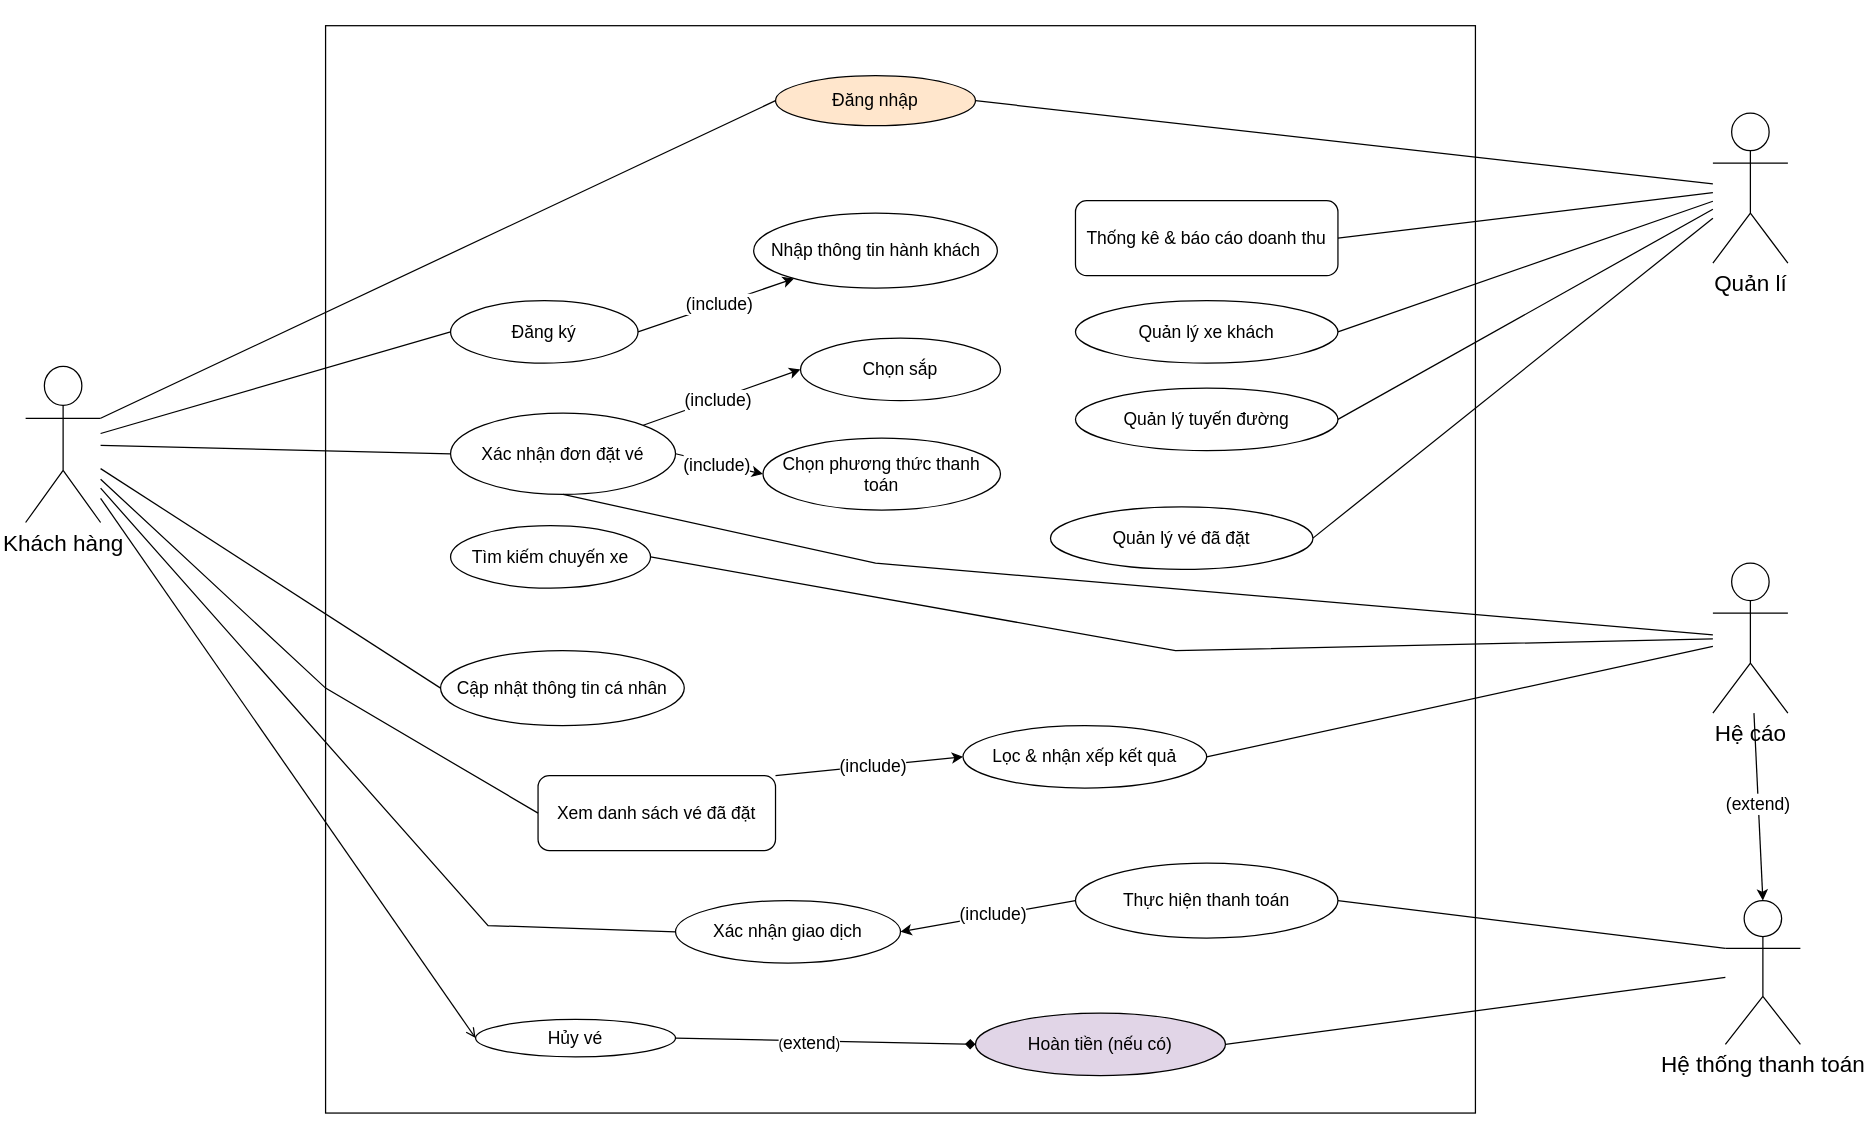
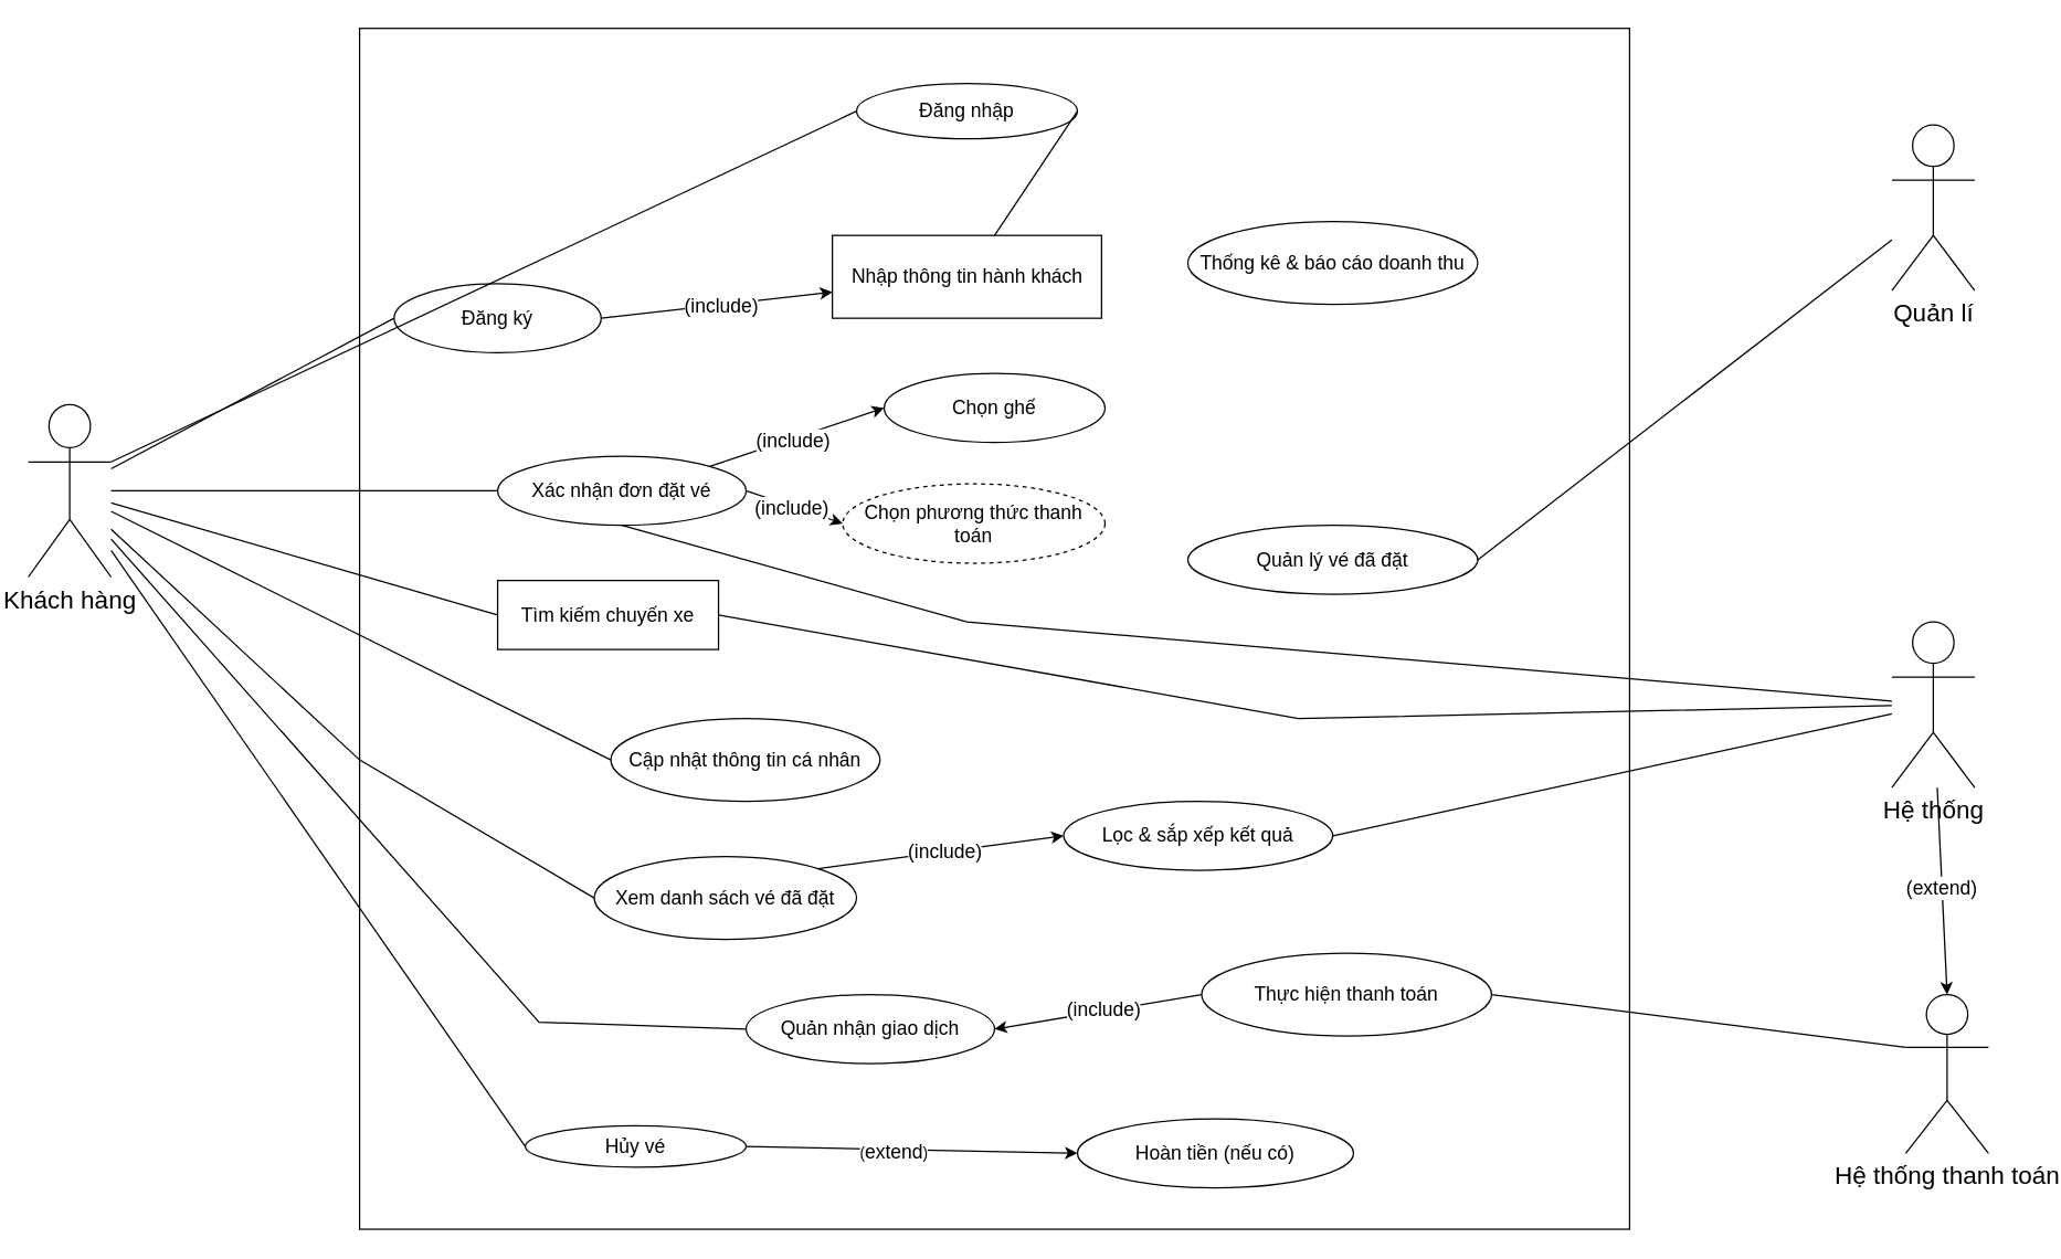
- <mxCell id="13" value="&lt;span style=&quot;font-size: 14px;&quot;&gt;Đăng nhập&lt;/span&gt;" style="ellipse;whiteSpace=wrap;html=1;fillColor=#ffe6cc;" vertex="1" parent="1"><mxGeometry x="620" y="60" width="160" height="40" as="geometry" /></mxCell>
+ <mxCell id="13" value="&lt;span style=&quot;font-size: 14px;&quot;&gt;Đăng nhập&lt;/span&gt;" style="ellipse;whiteSpace=wrap;html=1;" vertex="1" parent="1"><mxGeometry x="620" y="60" width="160" height="40" as="geometry" /></mxCell>
- <mxCell id="33" value="" style="endArrow=none;html=1;rounded=0;exitX=1;exitY=0.5;exitDx=0;exitDy=0;" edge="1" parent="1" source="13" target="3"><mxGeometry width="50" height="50" relative="1" as="geometry"><mxPoint x="385" y="145" as="sourcePoint" /><mxPoint x="630" y="110" as="targetPoint" /></mxGeometry></mxCell>
+ <mxCell id="33" value="" style="endArrow=none;html=1;rounded=0;exitX=1;exitY=0.5;exitDx=0;exitDy=0;" edge="1" parent="1" source="13" target="21"><mxGeometry width="50" height="50" relative="1" as="geometry"><mxPoint x="385" y="145" as="sourcePoint" /><mxPoint x="630" y="110" as="targetPoint" /></mxGeometry></mxCell>
- <mxCell id="29" value="" style="endArrow=none;html=1;rounded=0;exitX=1;exitY=0.5;exitDx=0;exitDy=0;" edge="1" parent="1" source="7" target="3"><mxGeometry width="50" height="50" relative="1" as="geometry"><mxPoint x="1260" y="250" as="sourcePoint" /><mxPoint x="1310" y="200" as="targetPoint" /></mxGeometry></mxCell>
- <mxCell id="7" value="&lt;font style=&quot;font-size: 14px;&quot;&gt;Thống kê &amp;amp; báo cáo doanh thu&lt;/font&gt;" style="whiteSpace=wrap;html=1;rounded=1;" vertex="1" parent="1"><mxGeometry x="860" y="160" width="210" height="60" as="geometry" /></mxCell>
+ <mxCell id="7" value="&lt;font style=&quot;font-size: 14px;&quot;&gt;Thống kê &amp;amp; báo cáo doanh thu&lt;/font&gt;" style="ellipse;whiteSpace=wrap;html=1;" vertex="1" parent="1"><mxGeometry x="860" y="160" width="210" height="60" as="geometry" /></mxCell>
- <mxCell id="21" value="&lt;span style=&quot;font-size: 14px;&quot;&gt;Nhập thông tin hành khách&lt;/span&gt;" style="ellipse;whiteSpace=wrap;html=1;" vertex="1" parent="1"><mxGeometry x="602.5" y="170" width="195" height="60" as="geometry" /></mxCell>
+ <mxCell id="21" value="&lt;span style=&quot;font-size: 14px;&quot;&gt;Nhập thông tin hành khách&lt;/span&gt;" style="whiteSpace=wrap;html=1;rounded=0;" vertex="1" parent="1"><mxGeometry x="602.5" y="170" width="195" height="60" as="geometry" /></mxCell>
- <mxCell id="30" value="" style="endArrow=none;html=1;rounded=0;exitX=1;exitY=0.5;exitDx=0;exitDy=0;" edge="1" parent="1" source="4" target="3"><mxGeometry width="50" height="50" relative="1" as="geometry"><mxPoint x="1200" y="440" as="sourcePoint" /><mxPoint x="1250" y="390" as="targetPoint" /></mxGeometry></mxCell>
- <mxCell id="31" value="" style="endArrow=none;html=1;rounded=0;exitX=1;exitY=0.5;exitDx=0;exitDy=0;" edge="1" parent="1" source="5" target="3"><mxGeometry width="50" height="50" relative="1" as="geometry"><mxPoint x="1310" y="500" as="sourcePoint" /><mxPoint x="1360" y="450" as="targetPoint" /></mxGeometry></mxCell>
- <mxCell id="12" value="&lt;span style=&quot;font-size: 14px;&quot;&gt;Đăng ký&lt;/span&gt;" style="ellipse;whiteSpace=wrap;html=1;" vertex="1" parent="1"><mxGeometry x="360" y="240" width="150" height="50" as="geometry" /></mxCell>
+ <mxCell id="12" value="&lt;span style=&quot;font-size: 14px;&quot;&gt;Đăng ký&lt;/span&gt;" style="ellipse;whiteSpace=wrap;html=1;" vertex="1" parent="1"><mxGeometry x="285" y="205" width="150" height="50" as="geometry" /></mxCell>
- <mxCell id="4" value="&lt;font style=&quot;font-size: 14px;&quot;&gt;Quản lý xe khách&lt;/font&gt;" style="ellipse;whiteSpace=wrap;html=1;" vertex="1" parent="1"><mxGeometry x="860" y="240" width="210" height="50" as="geometry" /></mxCell>
- <mxCell id="18" value="&lt;span style=&quot;font-size: 14px;&quot;&gt;Chọn sắp&lt;/span&gt;" style="ellipse;whiteSpace=wrap;html=1;" vertex="1" parent="1"><mxGeometry x="640" y="270" width="160" height="50" as="geometry" /></mxCell>
+ <mxCell id="18" value="&lt;span style=&quot;font-size: 14px;&quot;&gt;Chọn ghế&lt;/span&gt;" style="ellipse;whiteSpace=wrap;html=1;" vertex="1" parent="1"><mxGeometry x="640" y="270" width="160" height="50" as="geometry" /></mxCell>
- <mxCell id="5" value="&lt;font style=&quot;font-size: 14px;&quot;&gt;Quản lý tuyến đường&lt;/font&gt;" style="ellipse;whiteSpace=wrap;html=1;" vertex="1" parent="1"><mxGeometry x="860" y="310" width="210" height="50" as="geometry" /></mxCell>
- <mxCell id="17" value="&lt;span style=&quot;font-size: 14px;&quot;&gt;Xác nhận đơn đặt vé&lt;/span&gt;" style="ellipse;whiteSpace=wrap;html=1;" vertex="1" parent="1"><mxGeometry x="360" y="330" width="180" height="65" as="geometry" /></mxCell>
+ <mxCell id="17" value="&lt;span style=&quot;font-size: 14px;&quot;&gt;Xác nhận đơn đặt vé&lt;/span&gt;" style="ellipse;whiteSpace=wrap;html=1;" vertex="1" parent="1"><mxGeometry x="360" y="330" width="180" height="50" as="geometry" /></mxCell>
- <mxCell id="24" value="&lt;span style=&quot;font-size: 14px;&quot;&gt;Chọn phương thức thanh toán&lt;/span&gt;" style="ellipse;whiteSpace=wrap;html=1;" vertex="1" parent="1"><mxGeometry x="610" y="350" width="190" height="57.5" as="geometry" /></mxCell>
+ <mxCell id="24" value="&lt;span style=&quot;font-size: 14px;&quot;&gt;Chọn phương thức thanh toán&lt;/span&gt;" style="ellipse;whiteSpace=wrap;html=1;dashed=1;" vertex="1" parent="1"><mxGeometry x="610" y="350" width="190" height="57.5" as="geometry" /></mxCell>
+ <mxCell id="39" value="" style="endArrow=none;html=1;rounded=0;entryX=0;entryY=0.5;entryDx=0;entryDy=0;" edge="1" parent="1" source="8" target="15"><mxGeometry width="50" height="50" relative="1" as="geometry"><mxPoint x="-50" y="530" as="sourcePoint" /><mxPoint x="0" y="480" as="targetPoint" /></mxGeometry></mxCell>
- <mxCell id="6" value="&lt;font style=&quot;font-size: 14px;&quot;&gt;Quản lý vé đã đặt&lt;/font&gt;" style="ellipse;whiteSpace=wrap;html=1;" vertex="1" parent="1"><mxGeometry x="840" y="405" width="210" height="50" as="geometry" /></mxCell>
+ <mxCell id="6" value="&lt;font style=&quot;font-size: 14px;&quot;&gt;Quản lý vé đã đặt&lt;/font&gt;" style="ellipse;whiteSpace=wrap;html=1;" vertex="1" parent="1"><mxGeometry x="860" y="380" width="210" height="50" as="geometry" /></mxCell>
- <mxCell id="15" value="&lt;span style=&quot;font-size: 14px;&quot;&gt;Tìm kiếm chuyến xe&lt;/span&gt;" style="ellipse;whiteSpace=wrap;html=1;" vertex="1" parent="1"><mxGeometry x="360" y="420" width="160" height="50" as="geometry" /></mxCell>
+ <mxCell id="15" value="&lt;span style=&quot;font-size: 14px;&quot;&gt;Tìm kiếm chuyến xe&lt;/span&gt;" style="whiteSpace=wrap;html=1;rounded=0;" vertex="1" parent="1"><mxGeometry x="360" y="420" width="160" height="50" as="geometry" /></mxCell>
- <mxCell id="14" value="&lt;span style=&quot;font-size: 14px;&quot;&gt;Cập nhật thông tin cá nhân&lt;/span&gt;" style="ellipse;whiteSpace=wrap;html=1;" vertex="1" parent="1"><mxGeometry x="352" y="520" width="195" height="60" as="geometry" /></mxCell>
+ <mxCell id="14" value="&lt;span style=&quot;font-size: 14px;&quot;&gt;Cập nhật thông tin cá nhân&lt;/span&gt;" style="ellipse;whiteSpace=wrap;html=1;" vertex="1" parent="1"><mxGeometry x="442" y="520" width="195" height="60" as="geometry" /></mxCell>
- <mxCell id="35" value="&lt;font style=&quot;font-size: 18px;&quot;&gt;Hệ cáo&lt;/font&gt;" style="shape=umlActor;verticalLabelPosition=bottom;verticalAlign=top;html=1;outlineConnect=0;" vertex="1" parent="1"><mxGeometry x="1370" y="450" width="60" height="120" as="geometry" /></mxCell>
+ <mxCell id="35" value="&lt;font style=&quot;font-size: 18px;&quot;&gt;Hệ thống&lt;/font&gt;" style="shape=umlActor;verticalLabelPosition=bottom;verticalAlign=top;html=1;outlineConnect=0;" vertex="1" parent="1"><mxGeometry x="1370" y="450" width="60" height="120" as="geometry" /></mxCell>
- <mxCell id="16" value="&lt;span style=&quot;font-size: 14px;&quot;&gt;Lọc &amp;amp; nhận xếp kết quả&lt;/span&gt;" style="ellipse;whiteSpace=wrap;html=1;" vertex="1" parent="1"><mxGeometry x="770" y="580" width="195" height="50" as="geometry" /></mxCell>
+ <mxCell id="16" value="&lt;span style=&quot;font-size: 14px;&quot;&gt;Lọc &amp;amp; sắp xếp kết quả&lt;/span&gt;" style="ellipse;whiteSpace=wrap;html=1;" vertex="1" parent="1"><mxGeometry x="770" y="580" width="195" height="50" as="geometry" /></mxCell>
- <mxCell id="26" value="&lt;span style=&quot;font-size: 14px;&quot;&gt;Xem danh sách vé đã đặt&lt;/span&gt;" style="whiteSpace=wrap;html=1;rounded=1;" vertex="1" parent="1"><mxGeometry x="430" y="620" width="190" height="60" as="geometry" /></mxCell>
+ <mxCell id="26" value="&lt;span style=&quot;font-size: 14px;&quot;&gt;Xem danh sách vé đã đặt&lt;/span&gt;" style="ellipse;whiteSpace=wrap;html=1;" vertex="1" parent="1"><mxGeometry x="430" y="620" width="190" height="60" as="geometry" /></mxCell>
- <mxCell id="25" value="&lt;span style=&quot;font-size: 14px;&quot;&gt;Thực hiện thanh toán&lt;/span&gt;" style="ellipse;whiteSpace=wrap;html=1;" vertex="1" parent="1"><mxGeometry x="860" y="690" width="210" height="60" as="geometry" /></mxCell>
+ <mxCell id="25" value="&lt;span style=&quot;font-size: 14px;&quot;&gt;Thực hiện thanh toán&lt;/span&gt;" style="ellipse;whiteSpace=wrap;html=1;" vertex="1" parent="1"><mxGeometry x="870" y="690" width="210" height="60" as="geometry" /></mxCell>
- <mxCell id="10" value="&lt;font style=&quot;font-size: 14px;&quot;&gt;Xác nhận giao dịch&lt;/font&gt;" style="ellipse;whiteSpace=wrap;html=1;" vertex="1" parent="1"><mxGeometry x="540" y="720" width="180" height="50" as="geometry" /></mxCell>
+ <mxCell id="10" value="&lt;font style=&quot;font-size: 14px;&quot;&gt;Quản nhận giao dịch&lt;/font&gt;" style="ellipse;whiteSpace=wrap;html=1;" vertex="1" parent="1"><mxGeometry x="540" y="720" width="180" height="50" as="geometry" /></mxCell>
- <mxCell id="46" value="" style="endArrow=none;html=1;rounded=0;exitX=1;exitY=0.5;exitDx=0;exitDy=0;" edge="1" parent="1" source="11" target="9"><mxGeometry width="50" height="50" relative="1" as="geometry"><mxPoint x="660" y="450" as="sourcePoint" /><mxPoint x="1170" y="930" as="targetPoint" /></mxGeometry></mxCell>
- <mxCell id="49" value="" style="endArrow=open;html=1;rounded=0;entryX=0;entryY=0.5;entryDx=0;entryDy=0;" edge="1" parent="1" source="8" target="27"><mxGeometry width="50" height="50" relative="1" as="geometry"><mxPoint x="500" y="600" as="sourcePoint" /><mxPoint x="550" y="550" as="targetPoint" /></mxGeometry></mxCell>
+ <mxCell id="49" value="" style="endArrow=none;html=1;rounded=0;entryX=0;entryY=0.5;entryDx=0;entryDy=0;" edge="1" parent="1" source="8" target="27"><mxGeometry width="50" height="50" relative="1" as="geometry"><mxPoint x="500" y="600" as="sourcePoint" /><mxPoint x="550" y="550" as="targetPoint" /></mxGeometry></mxCell>
- <mxCell id="52" value="" style="endArrow=diamond;html=1;rounded=0;exitX=1;exitY=0.5;exitDx=0;exitDy=0;entryX=0;entryY=0.5;entryDx=0;entryDy=0;" edge="1" parent="1" source="27" target="11"><mxGeometry width="50" height="50" relative="1" as="geometry"><mxPoint x="840" y="490" as="sourcePoint" /><mxPoint x="890" y="440" as="targetPoint" /></mxGeometry></mxCell>
+ <mxCell id="52" value="" style="endArrow=classic;html=1;rounded=0;exitX=1;exitY=0.5;exitDx=0;exitDy=0;entryX=0;entryY=0.5;entryDx=0;entryDy=0;" edge="1" parent="1" source="27" target="11"><mxGeometry width="50" height="50" relative="1" as="geometry"><mxPoint x="840" y="490" as="sourcePoint" /><mxPoint x="890" y="440" as="targetPoint" /></mxGeometry></mxCell>
- <mxCell id="11" value="&lt;font style=&quot;font-size: 14px;&quot;&gt;Hoàn tiền (nếu có)&lt;/font&gt;" style="ellipse;whiteSpace=wrap;html=1;fillColor=#e1d5e7;" vertex="1" parent="1"><mxGeometry x="780" y="810" width="200" height="50" as="geometry" /></mxCell>
+ <mxCell id="11" value="&lt;font style=&quot;font-size: 14px;&quot;&gt;Hoàn tiền (nếu có)&lt;/font&gt;" style="ellipse;whiteSpace=wrap;html=1;" vertex="1" parent="1"><mxGeometry x="780" y="810" width="200" height="50" as="geometry" /></mxCell>
